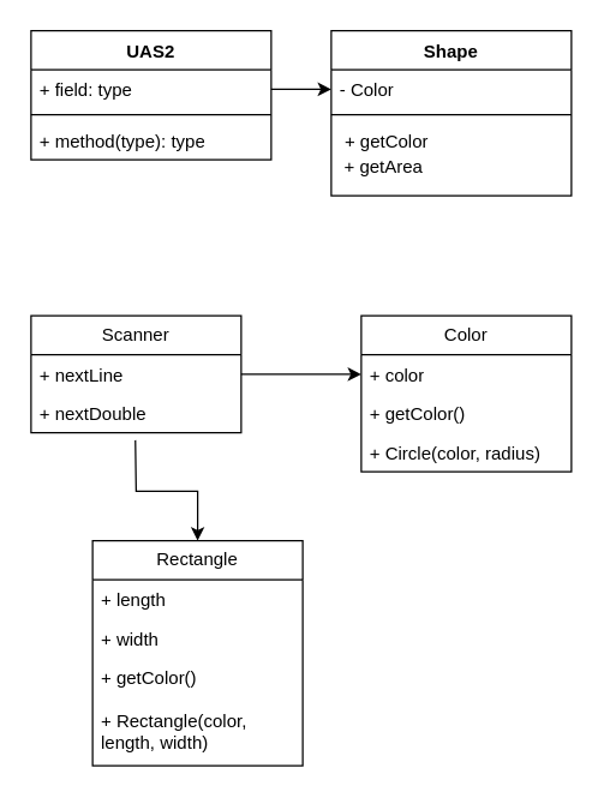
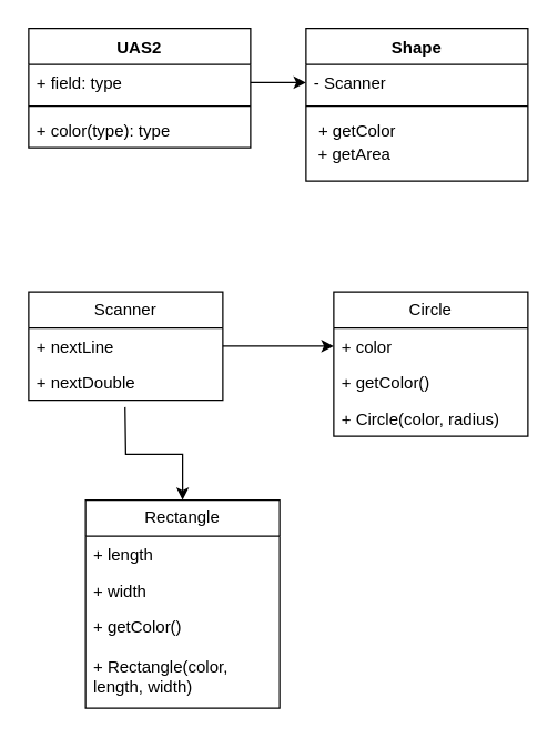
- <mxCell id="8" value="- Color" style="text;strokeColor=none;fillColor=none;align=left;verticalAlign=top;spacingLeft=4;spacingRight=4;overflow=hidden;rotatable=0;points=[[0,0.5],[1,0.5]];portConstraint=eastwest;whiteSpace=wrap;html=1;" parent="7" vertex="1"><mxGeometry y="26" width="160" height="26" as="geometry" /></mxCell>
+ <mxCell id="8" value="- Scanner" style="text;strokeColor=none;fillColor=none;align=left;verticalAlign=top;spacingLeft=4;spacingRight=4;overflow=hidden;rotatable=0;points=[[0,0.5],[1,0.5]];portConstraint=eastwest;whiteSpace=wrap;html=1;" parent="7" vertex="1"><mxGeometry y="26" width="160" height="26" as="geometry" /></mxCell>
- <mxCell id="6" value="+ method(type): type" style="text;strokeColor=none;fillColor=none;align=left;verticalAlign=top;spacingLeft=4;spacingRight=4;overflow=hidden;rotatable=0;points=[[0,0.5],[1,0.5]];portConstraint=eastwest;whiteSpace=wrap;html=1;" parent="2" vertex="1"><mxGeometry y="60" width="160" height="26" as="geometry" /></mxCell>
+ <mxCell id="6" value="+ color(type): type" style="text;strokeColor=none;fillColor=none;align=left;verticalAlign=top;spacingLeft=4;spacingRight=4;overflow=hidden;rotatable=0;points=[[0,0.5],[1,0.5]];portConstraint=eastwest;whiteSpace=wrap;html=1;" parent="2" vertex="1"><mxGeometry y="60" width="160" height="26" as="geometry" /></mxCell>
- <mxCell id="15" value="Color" style="swimlane;fontStyle=0;childLayout=stackLayout;horizontal=1;startSize=26;fillColor=none;horizontalStack=0;resizeParent=1;resizeParentMax=0;resizeLast=0;collapsible=1;marginBottom=0;whiteSpace=wrap;html=1;" parent="1" vertex="1"><mxGeometry x="240" y="210" width="140" height="104" as="geometry" /></mxCell>
+ <mxCell id="15" value="Circle" style="swimlane;fontStyle=0;childLayout=stackLayout;horizontal=1;startSize=26;fillColor=none;horizontalStack=0;resizeParent=1;resizeParentMax=0;resizeLast=0;collapsible=1;marginBottom=0;whiteSpace=wrap;html=1;" parent="1" vertex="1"><mxGeometry x="240" y="210" width="140" height="104" as="geometry" /></mxCell>
